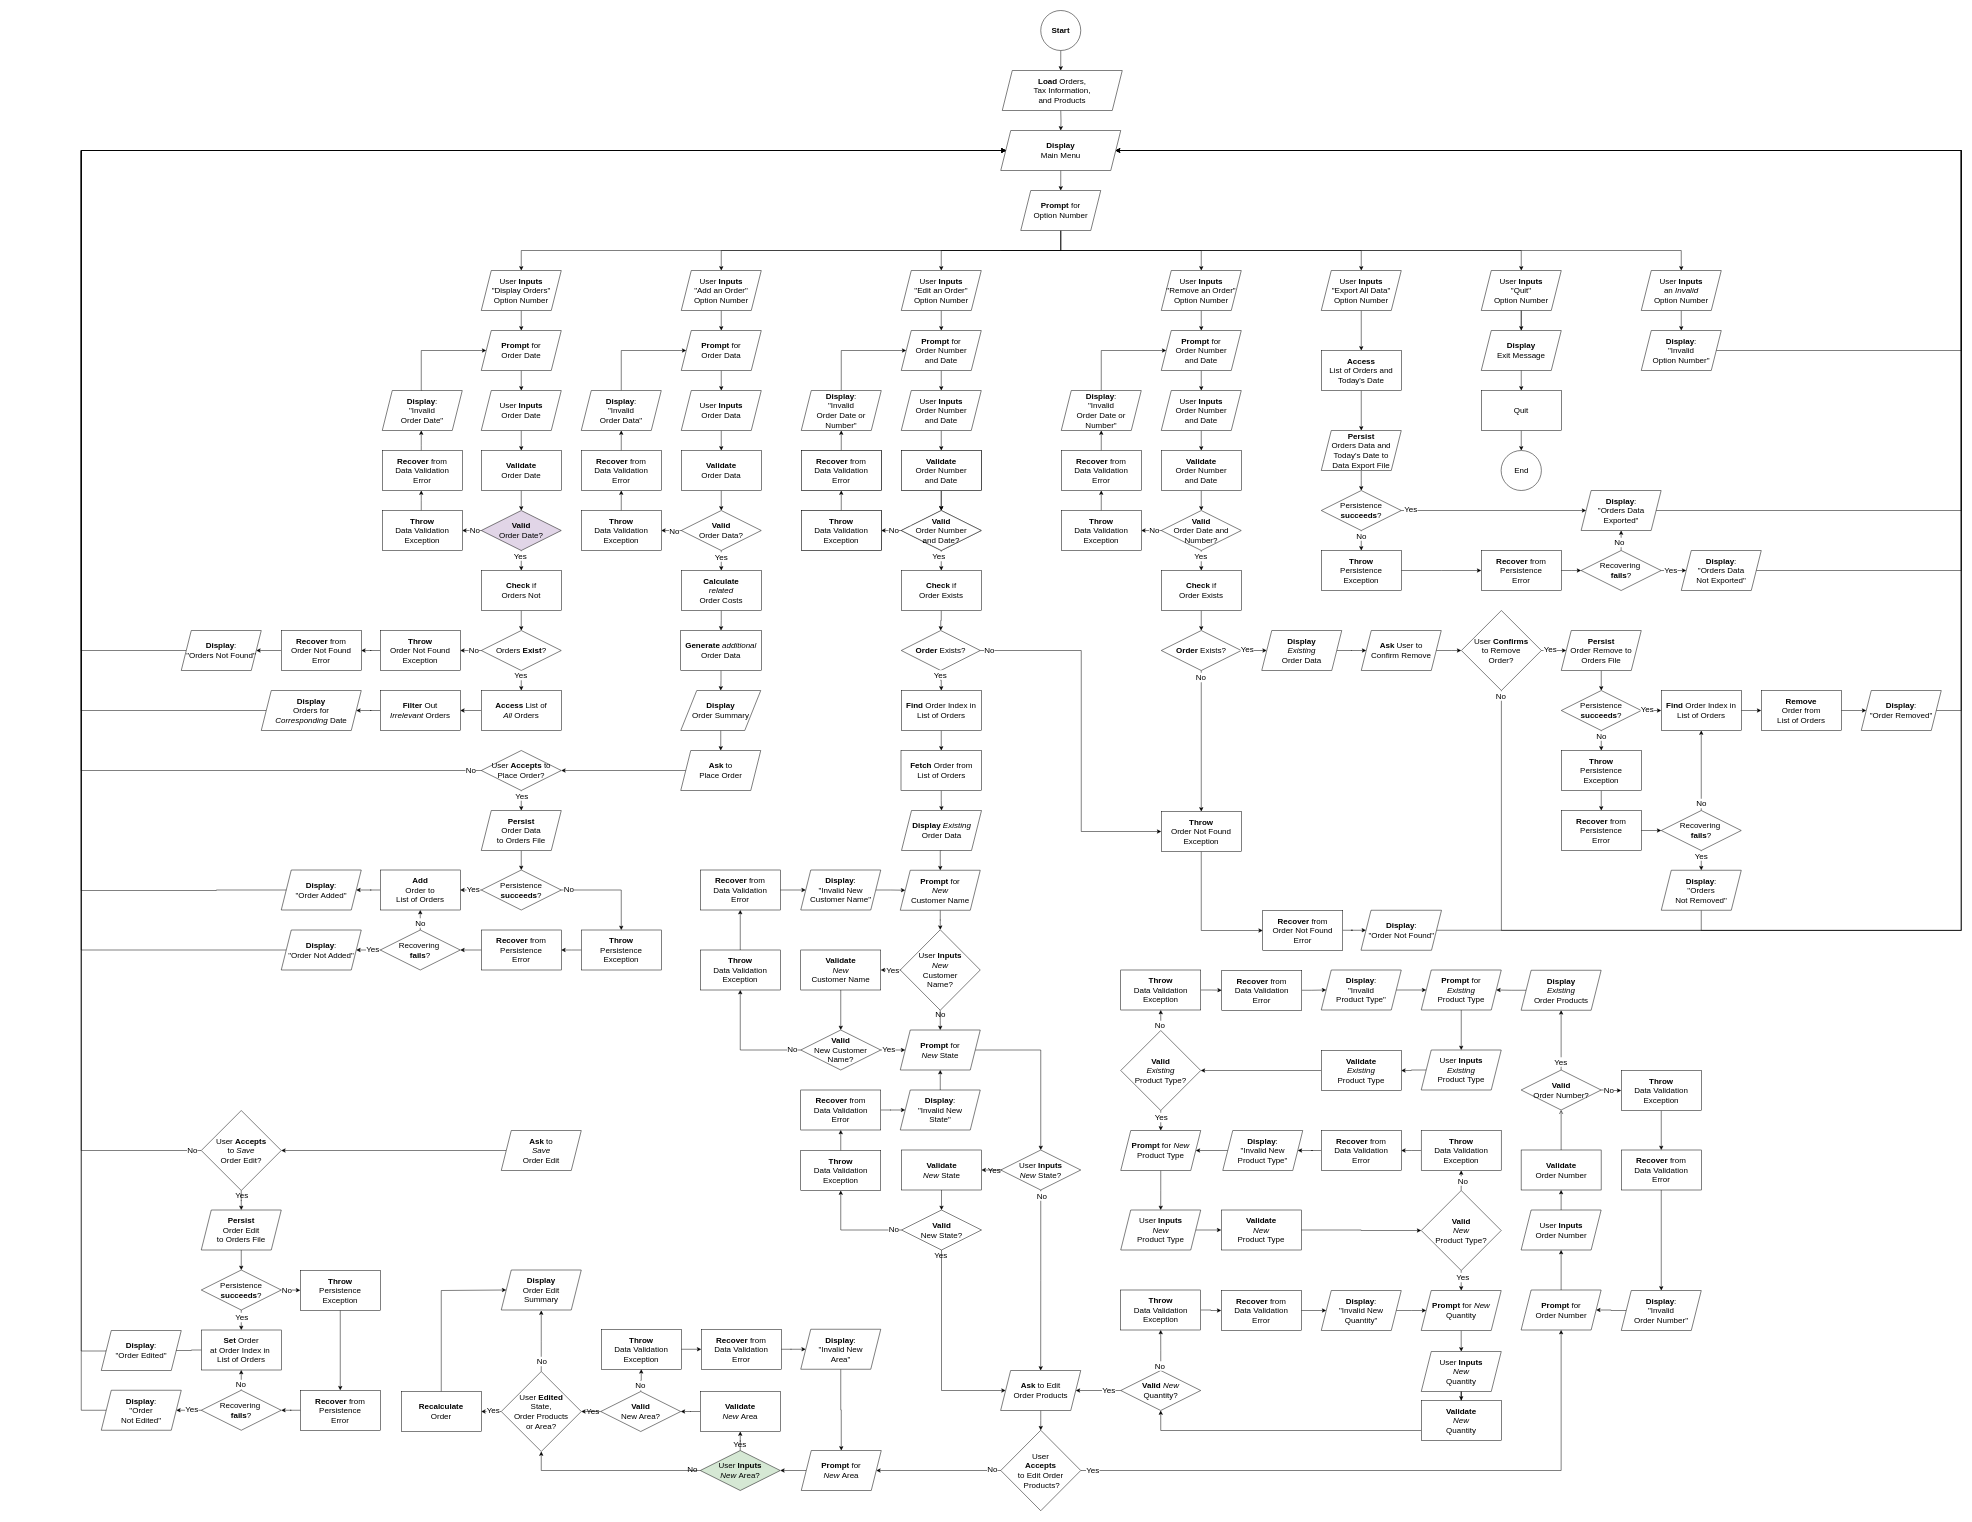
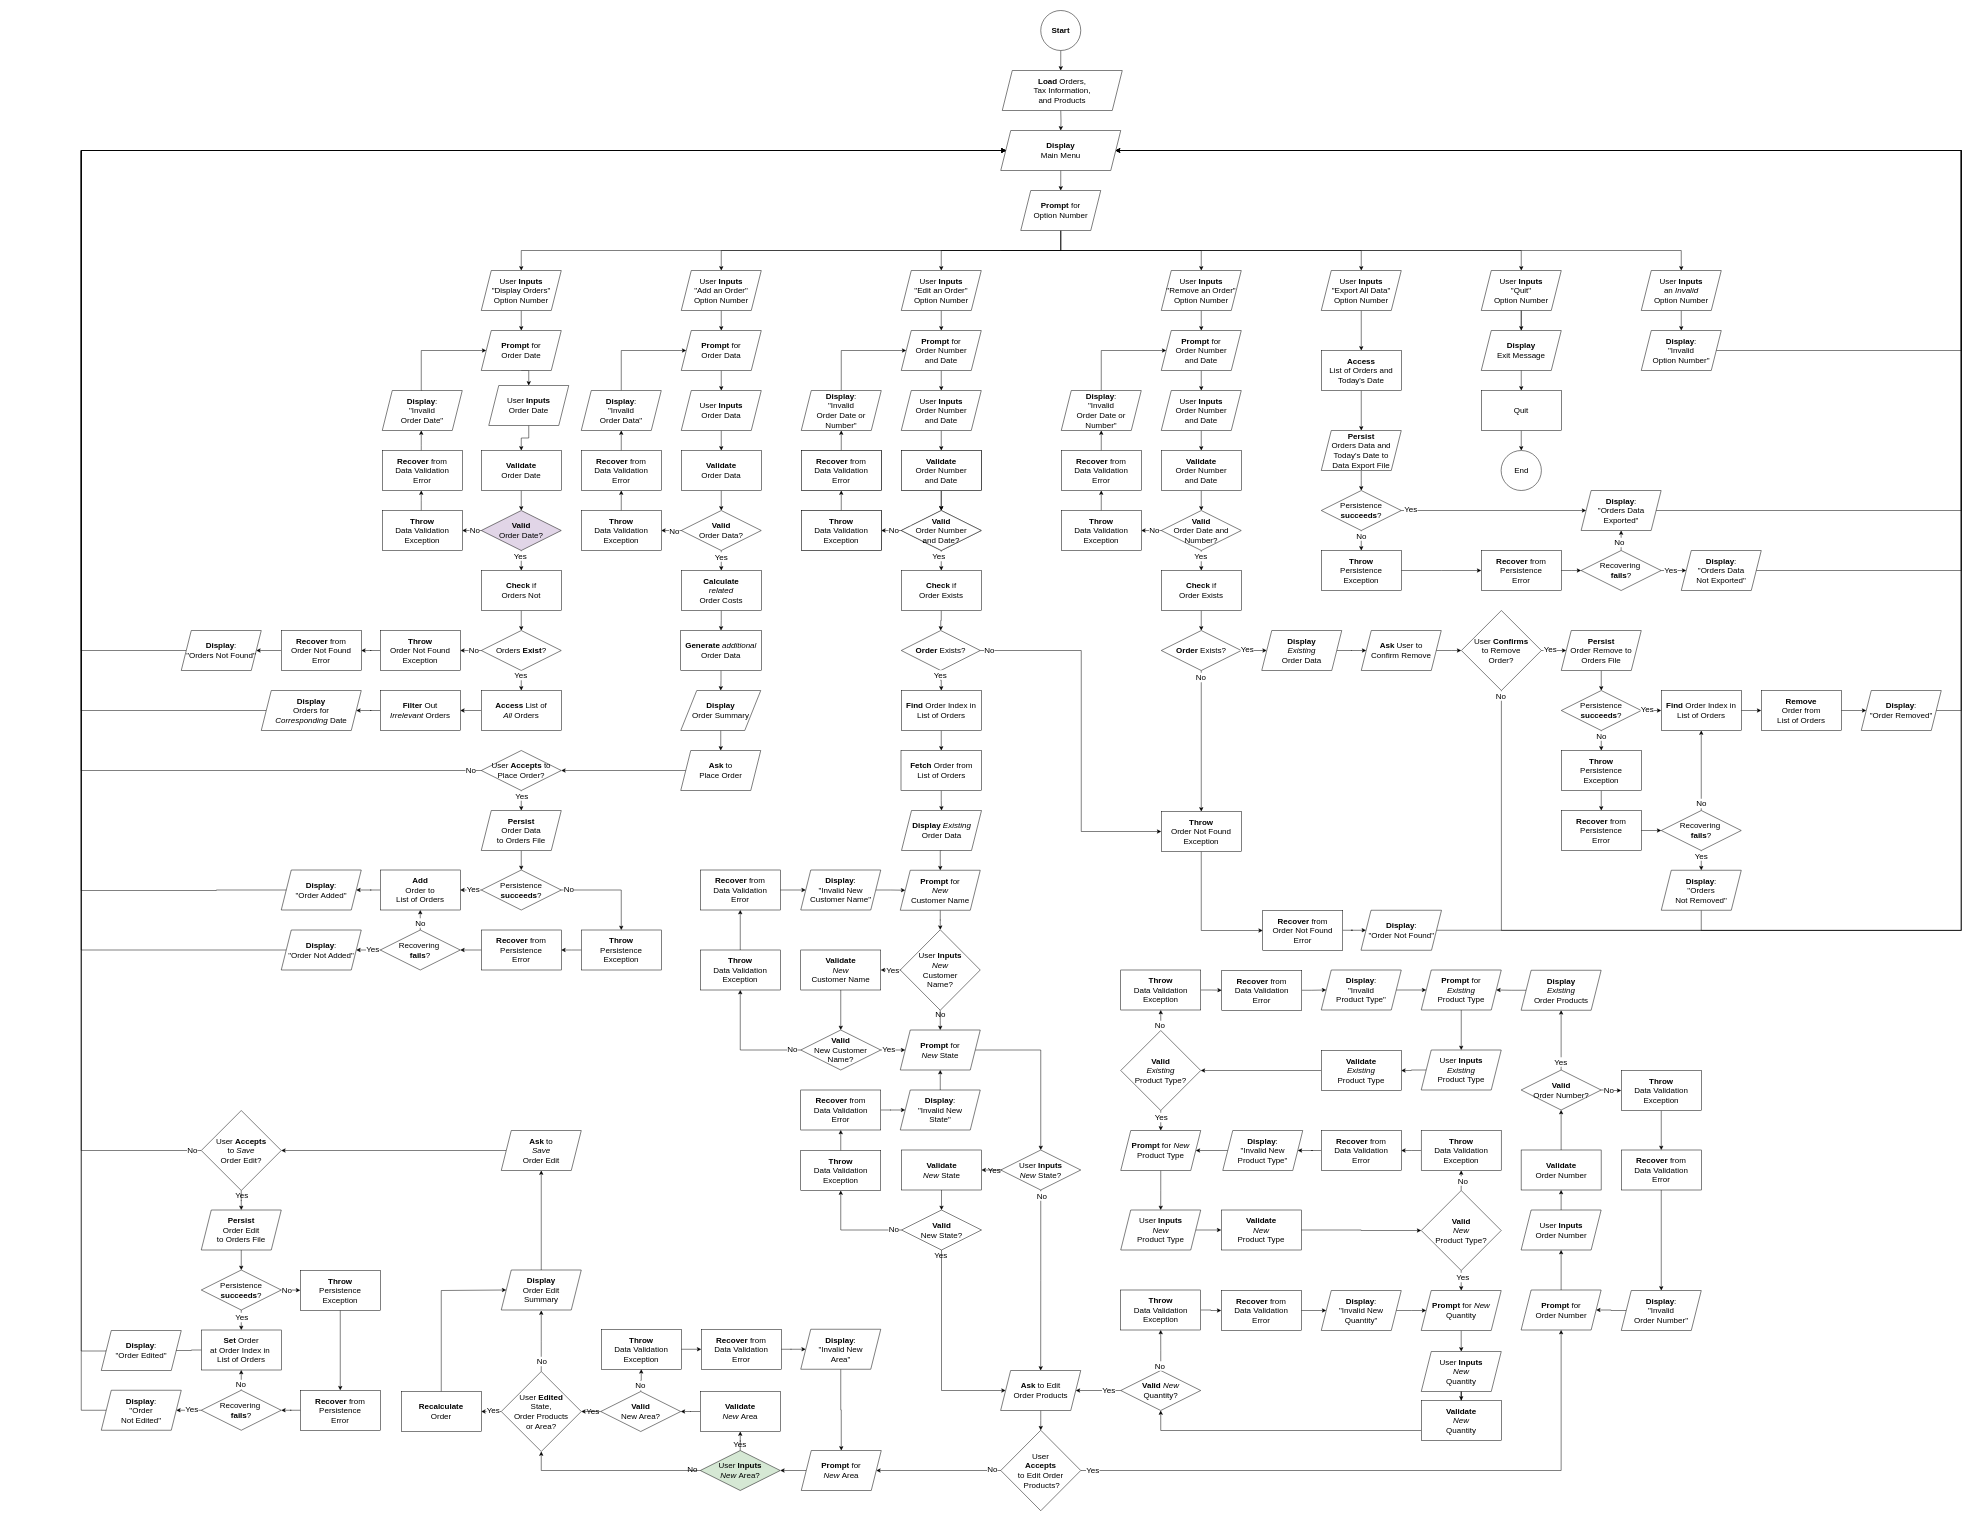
- <mxCell id="142" value="User &lt;b&gt;Inputs&lt;/b&gt;&lt;br&gt;Order Date" style="shape=parallelogram;perimeter=parallelogramPerimeter;whiteSpace=wrap;html=1;fixedSize=1;fontSize=16;" parent="1" vertex="1"><mxGeometry x="962" y="780" width="160" height="80" as="geometry" /></mxCell>
+ <mxCell id="142" value="User &lt;b&gt;Inputs&lt;/b&gt;&lt;br&gt;Order Date" style="shape=parallelogram;perimeter=parallelogramPerimeter;whiteSpace=wrap;html=1;fixedSize=1;fontSize=16;" parent="1" vertex="1"><mxGeometry x="977" y="770" width="160" height="80" as="geometry" /></mxCell>
- <mxCell id="307" style="edgeStyle=orthogonalEdgeStyle;rounded=0;orthogonalLoop=1;jettySize=auto;html=1;exitX=0.5;exitY=0;exitDx=0;exitDy=0;entryX=0.5;entryY=1;entryDx=0;entryDy=0;fontFamily=Courier New;fontSize=16;endArrow=open;" parent="1" source="308" target="306" edge="1"><mxGeometry relative="1" as="geometry"><Array as="points"><mxPoint x="3122" y="2340" /></Array></mxGeometry></mxCell>
+ <mxCell id="307" style="edgeStyle=orthogonalEdgeStyle;rounded=0;orthogonalLoop=1;jettySize=auto;html=1;exitX=0.5;exitY=0;exitDx=0;exitDy=0;entryX=0.5;entryY=1;entryDx=0;entryDy=0;fontFamily=Courier New;fontSize=16;" parent="1" source="308" target="306" edge="1"><mxGeometry relative="1" as="geometry"><Array as="points"><mxPoint x="3122" y="2340" /></Array></mxGeometry></mxCell>
+ <mxCell id="86" style="edgeStyle=orthogonalEdgeStyle;rounded=0;orthogonalLoop=1;jettySize=auto;html=1;entryX=0.5;entryY=1;entryDx=0;entryDy=0;fontFamily=Courier New;fontSize=16;" edge="1" parent="1" source="87" target="90"><mxGeometry relative="1" as="geometry" /></mxCell>
